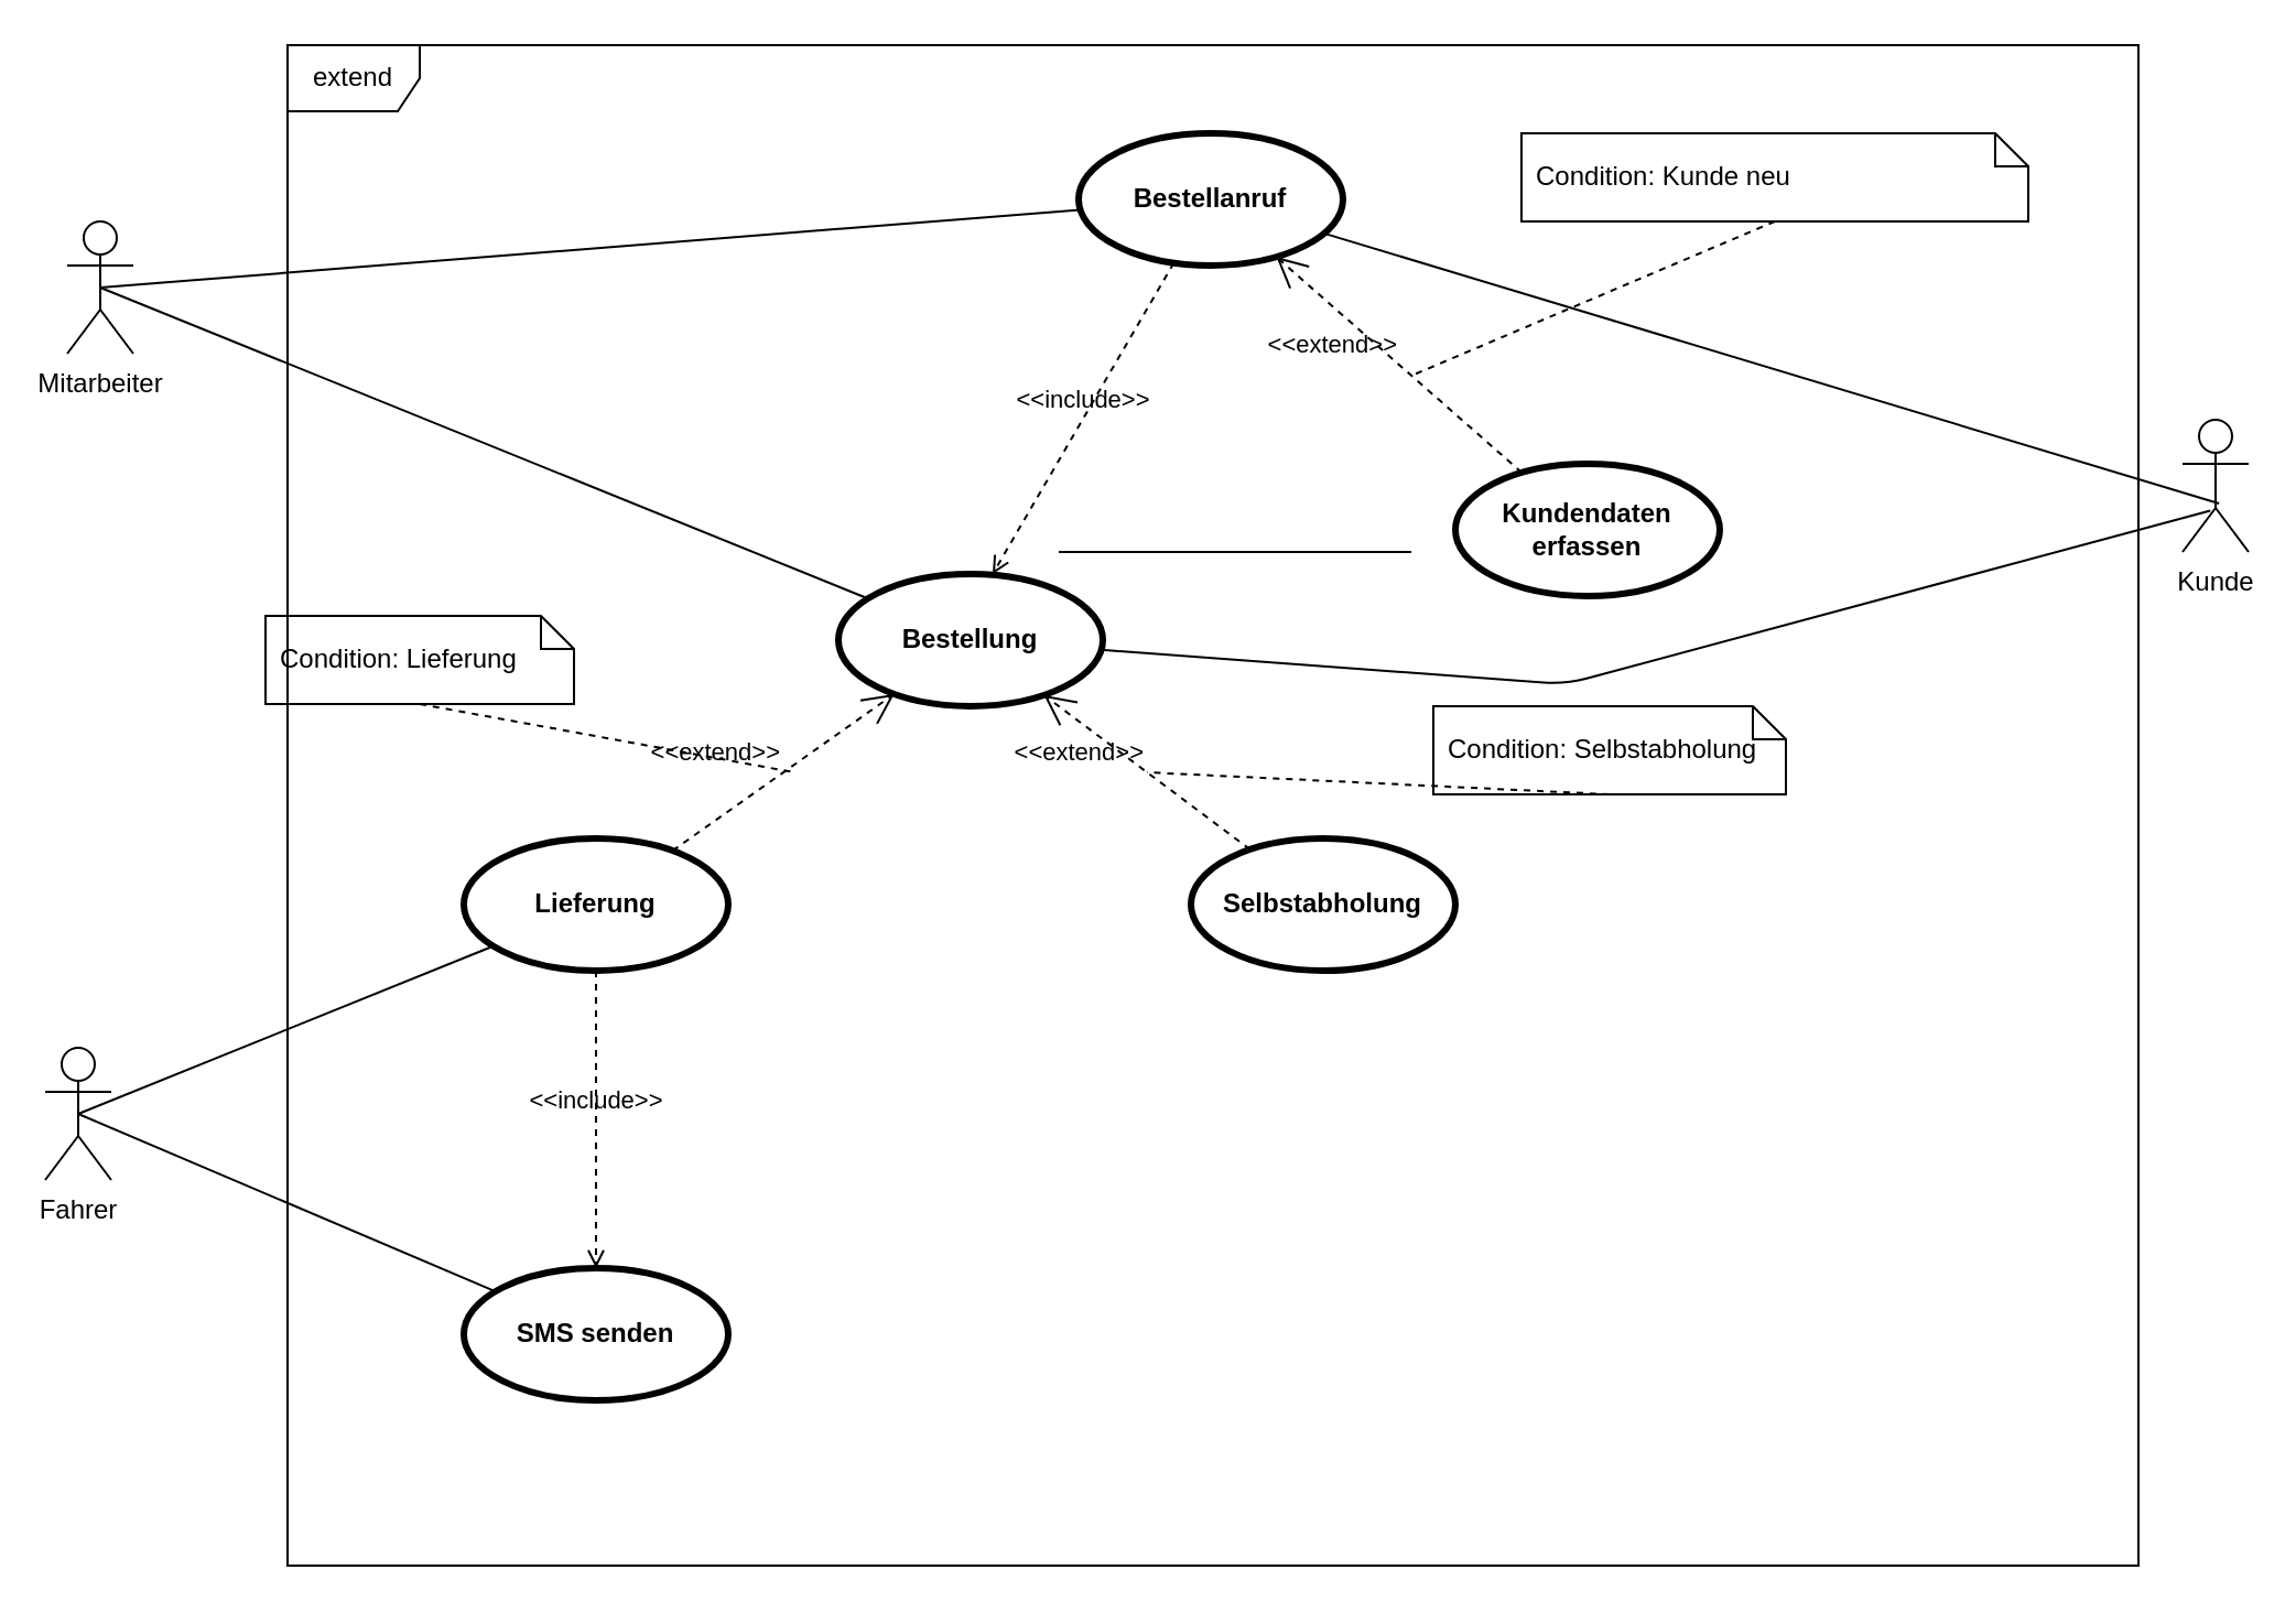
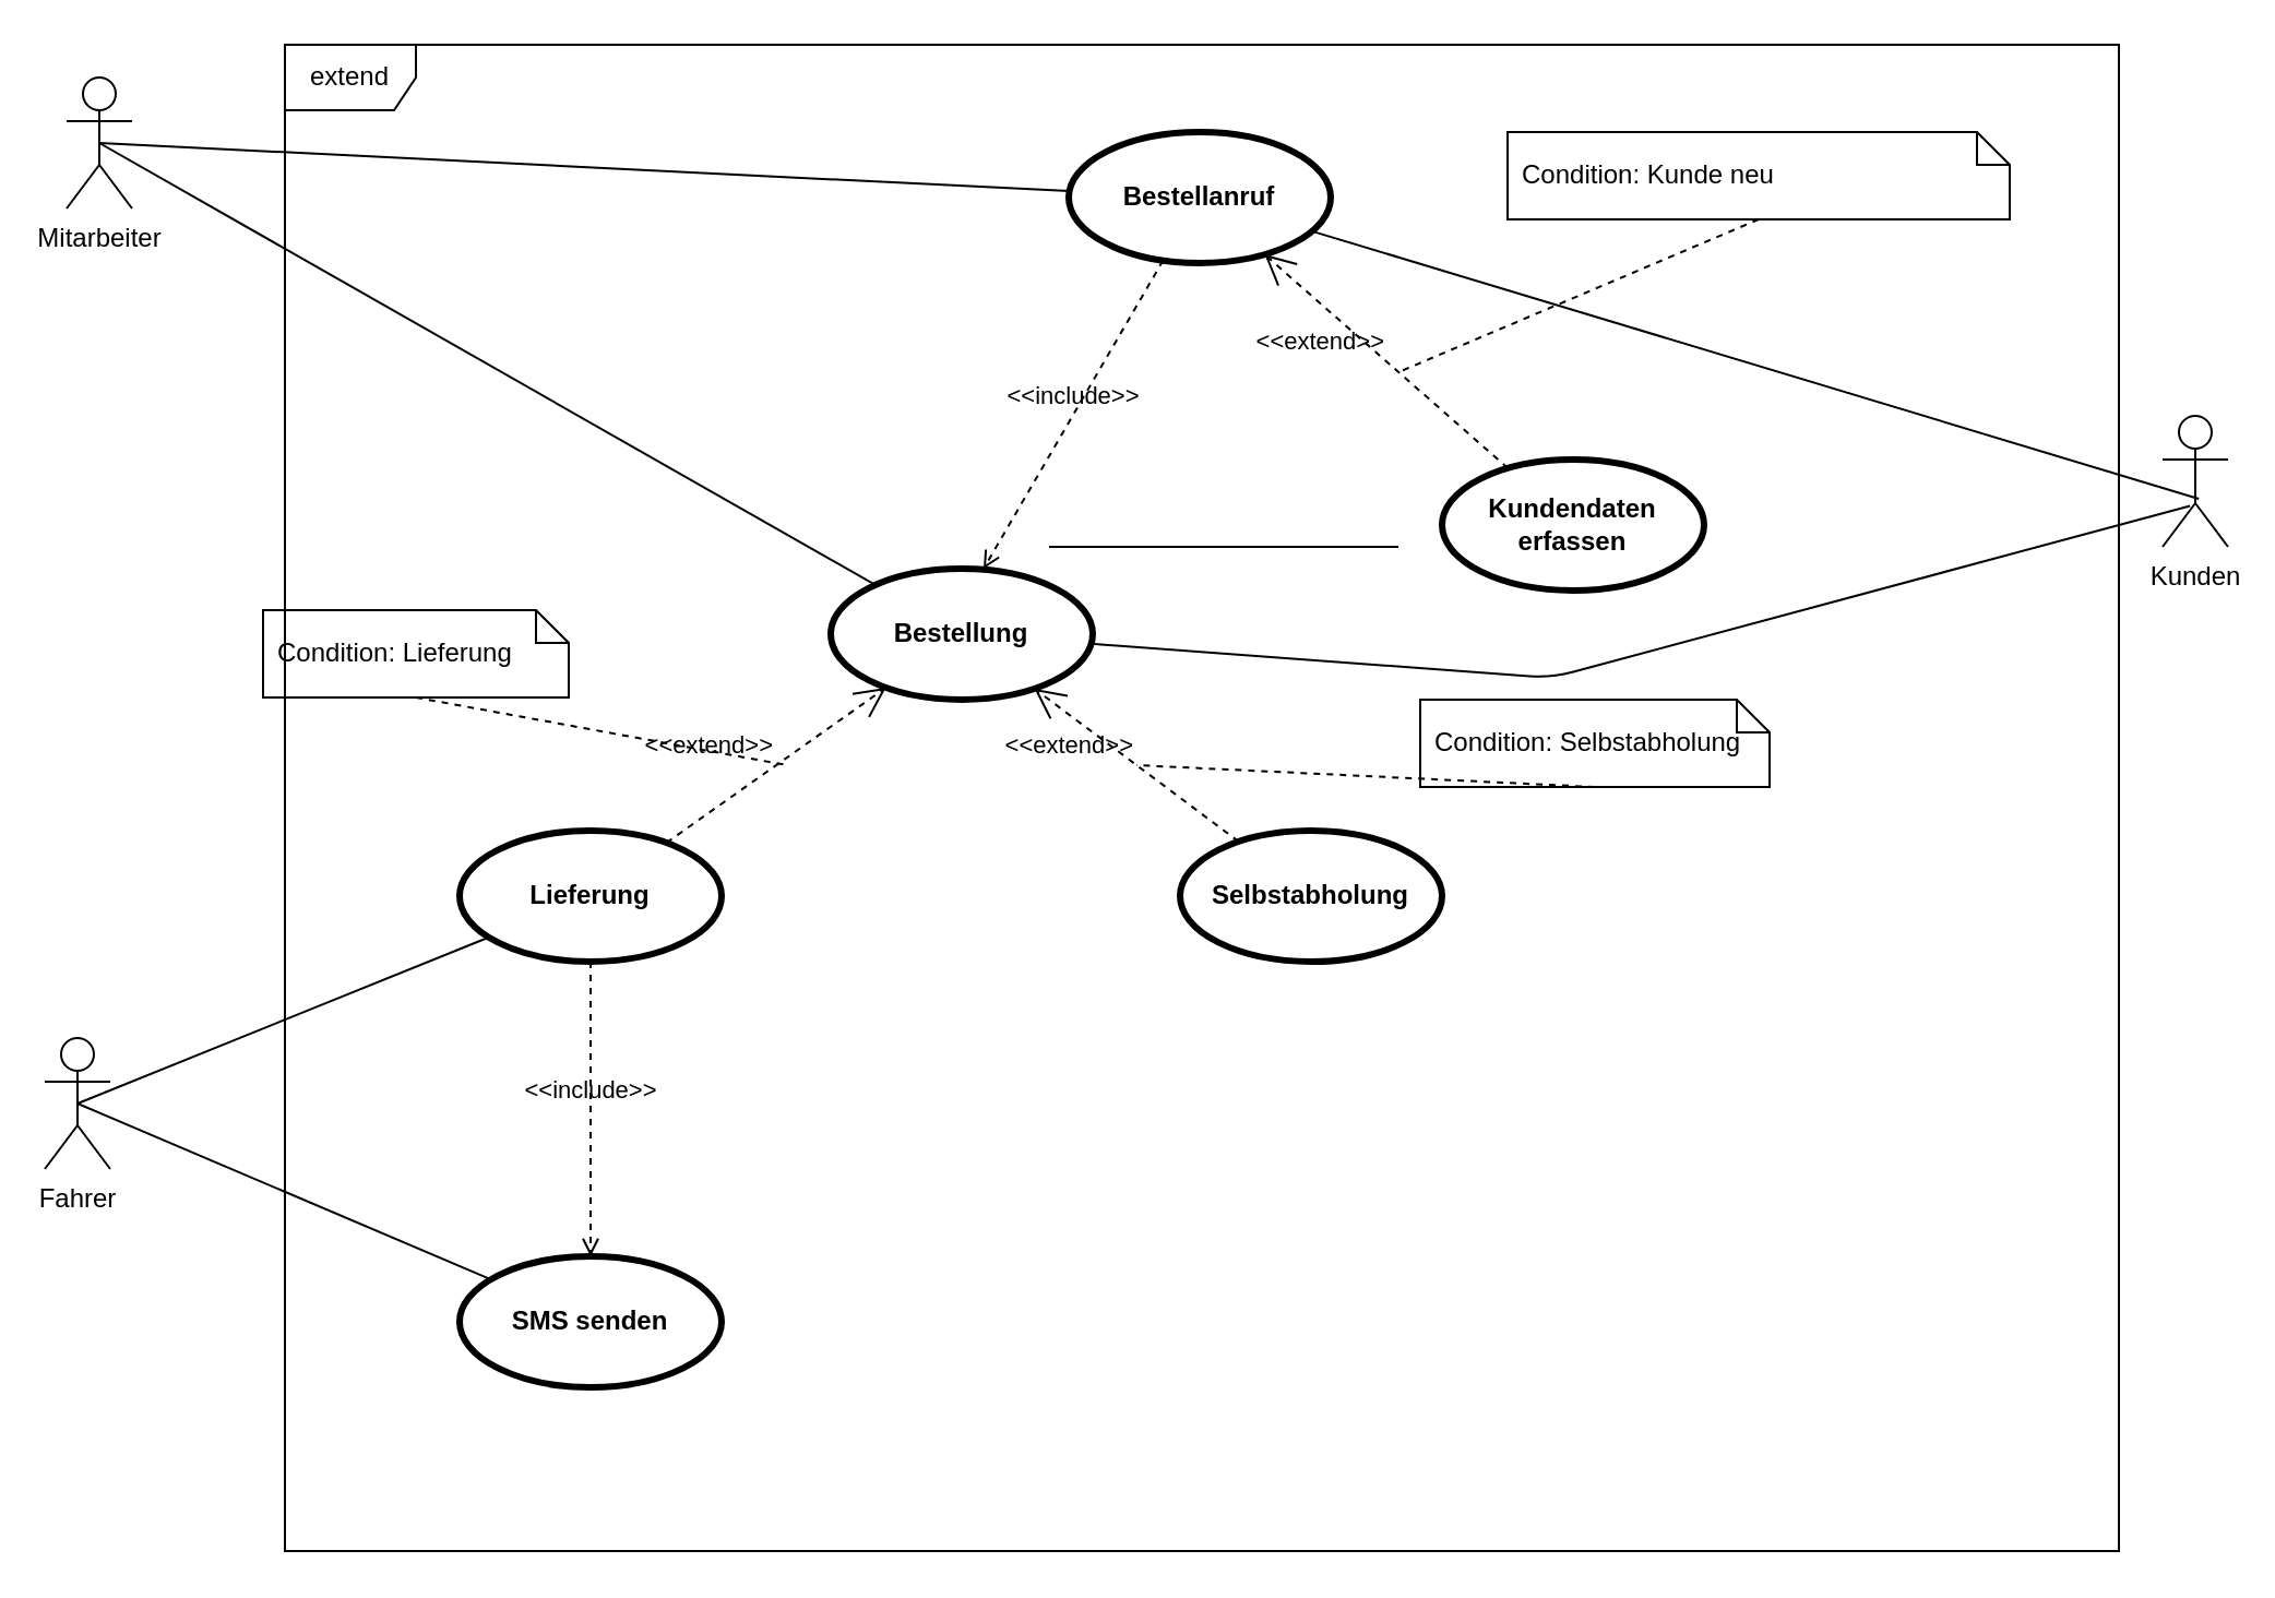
- <mxCell id="4" value="Mitarbeiter" style="shape=umlActor;verticalLabelPosition=bottom;verticalAlign=top;html=1;" parent="1" vertex="1"><mxGeometry x="30" y="100" width="30" height="60" as="geometry" /></mxCell>
+ <mxCell id="4" value="Mitarbeiter" style="shape=umlActor;verticalLabelPosition=bottom;verticalAlign=top;html=1;" parent="1" vertex="1"><mxGeometry x="30" y="35" width="30" height="60" as="geometry" /></mxCell>
- <mxCell id="2" value="Kunde&lt;br&gt;" style="shape=umlActor;verticalLabelPosition=bottom;verticalAlign=top;html=1;" parent="1" vertex="1"><mxGeometry x="990" y="190" width="30" height="60" as="geometry" /></mxCell>
+ <mxCell id="2" value="Kunden&lt;br&gt;" style="shape=umlActor;verticalLabelPosition=bottom;verticalAlign=top;html=1;" parent="1" vertex="1"><mxGeometry x="990" y="190" width="30" height="60" as="geometry" /></mxCell>
